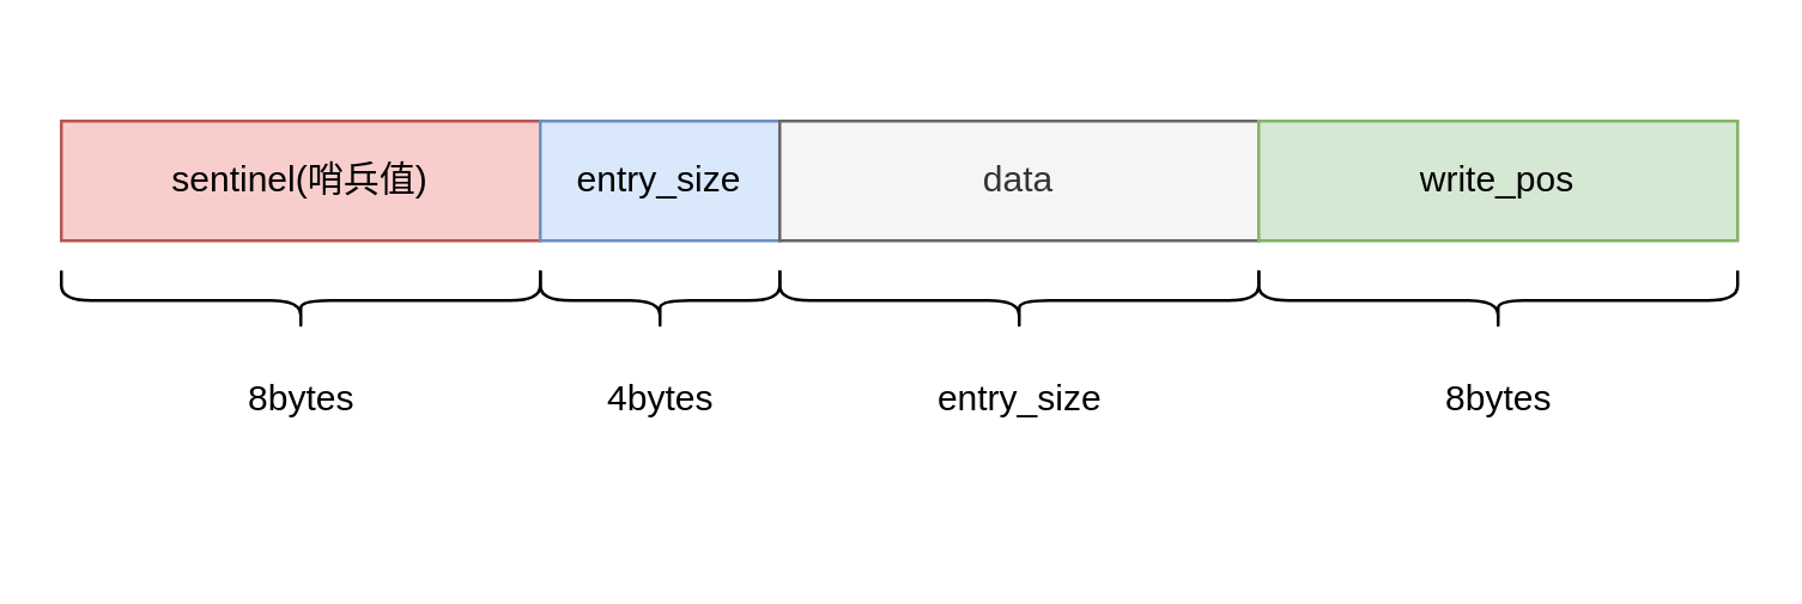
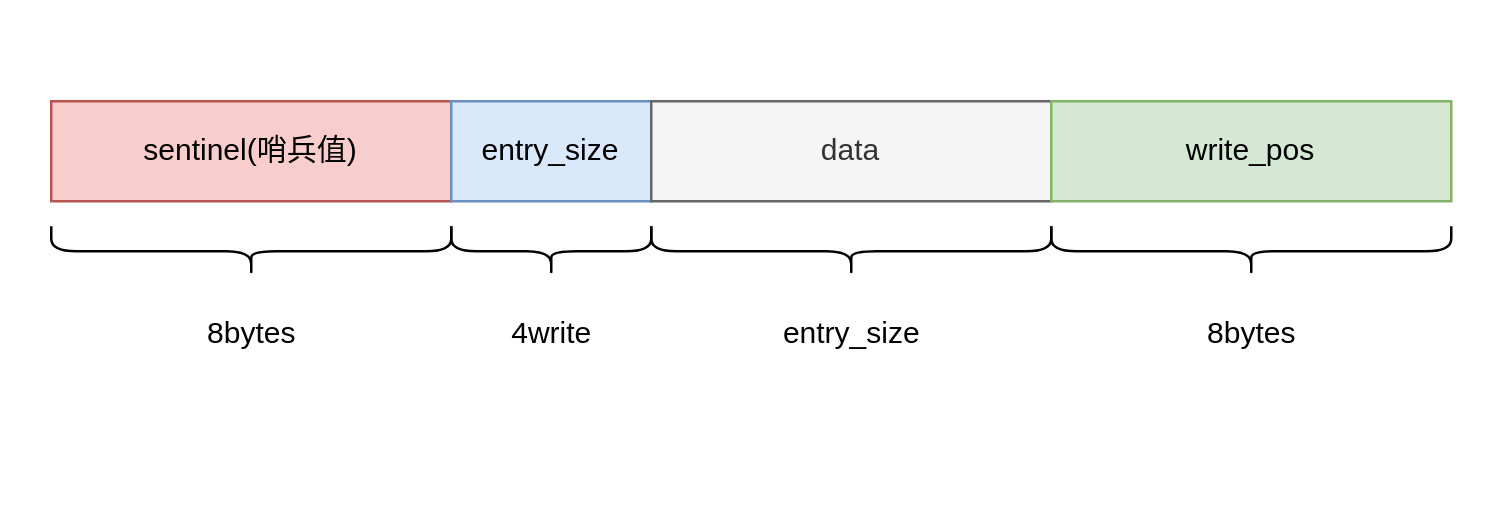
- <mxCell id="7" value="4bytes" style="text;html=1;align=center;verticalAlign=middle;resizable=0;points=[];autosize=1;strokeColor=none;fillColor=none;" vertex="1" parent="1"><mxGeometry x="190" y="118" width="60" height="30" as="geometry" /></mxCell>
+ <mxCell id="7" value="4write" style="text;html=1;align=center;verticalAlign=middle;resizable=0;points=[];autosize=1;strokeColor=none;fillColor=none;" vertex="1" parent="1"><mxGeometry x="190" y="118" width="60" height="30" as="geometry" /></mxCell>
